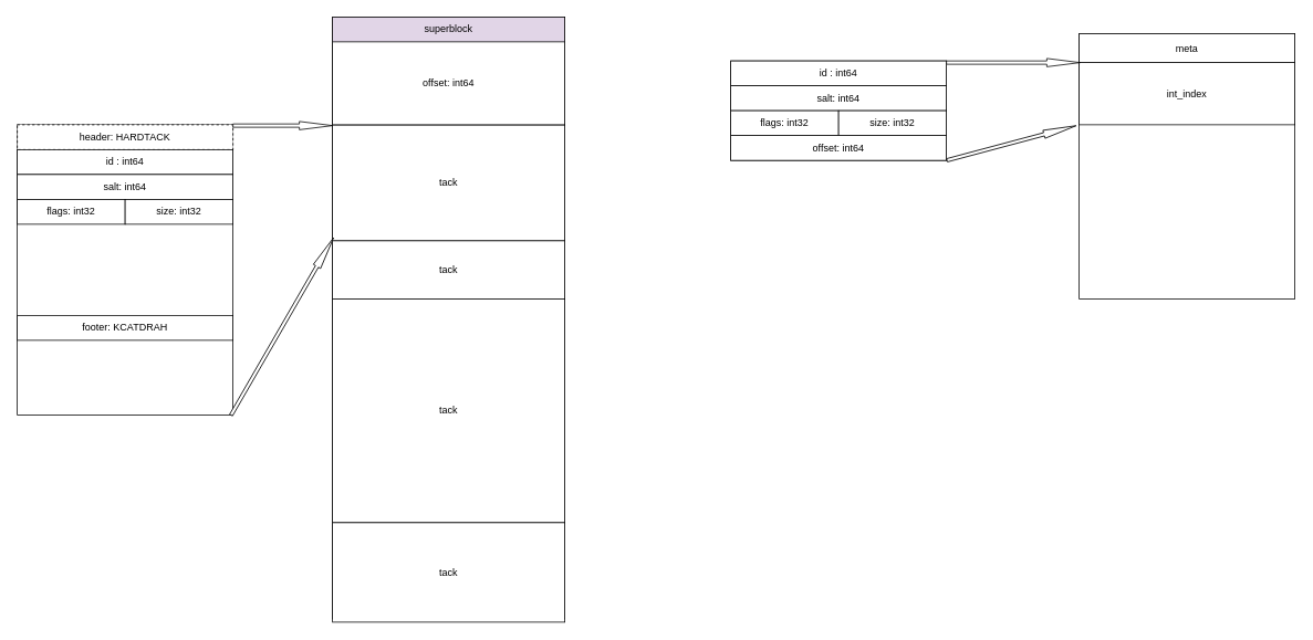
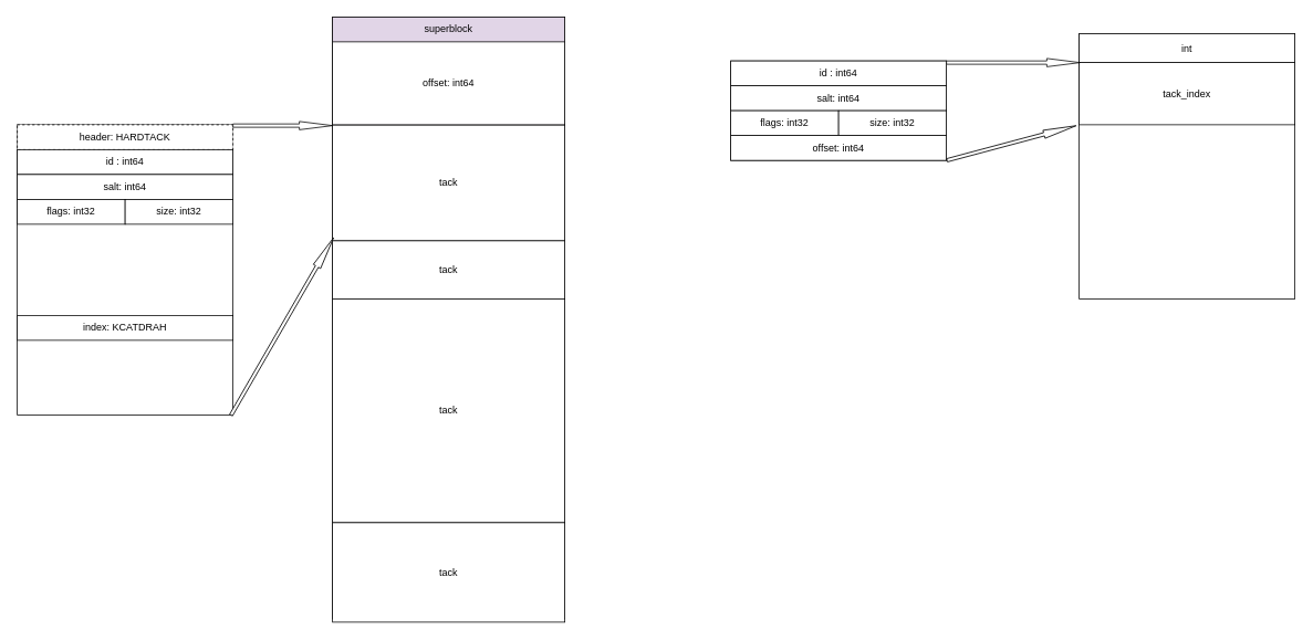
- <mxCell id="25" value="meta" style="rounded=0;whiteSpace=wrap;html=1;align=center;verticalAlign=middle;" vertex="1" parent="1"><mxGeometry x="1300" y="40" width="260" height="35" as="geometry" /></mxCell>
+ <mxCell id="25" value="int" style="rounded=0;whiteSpace=wrap;html=1;align=center;verticalAlign=middle;" vertex="1" parent="1"><mxGeometry x="1300" y="40" width="260" height="35" as="geometry" /></mxCell>
- <mxCell id="26" value="int_index" style="rounded=0;whiteSpace=wrap;html=1;align=center;verticalAlign=middle;" vertex="1" parent="1"><mxGeometry x="1300" y="75" width="260" height="75" as="geometry" /></mxCell>
+ <mxCell id="26" value="tack_index" style="rounded=0;whiteSpace=wrap;html=1;align=center;verticalAlign=middle;" vertex="1" parent="1"><mxGeometry x="1300" y="75" width="260" height="75" as="geometry" /></mxCell>
- <mxCell id="8" value="footer: KCATDRAH" style="rounded=0;whiteSpace=wrap;html=1;" vertex="1" parent="1"><mxGeometry x="20" y="380" width="260" height="30" as="geometry" /></mxCell>
+ <mxCell id="8" value="index: KCATDRAH" style="rounded=0;whiteSpace=wrap;html=1;" vertex="1" parent="1"><mxGeometry x="20" y="380" width="260" height="30" as="geometry" /></mxCell>
